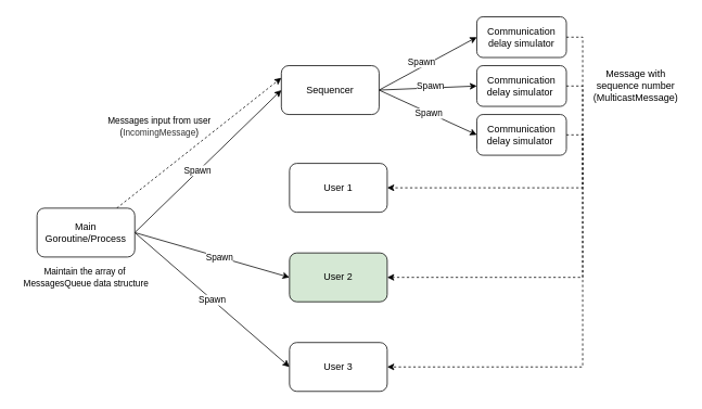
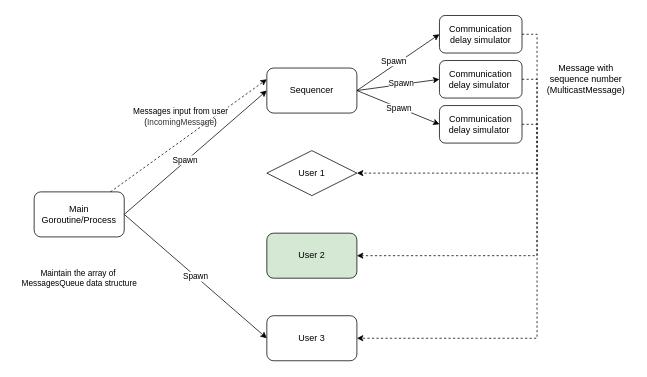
- <mxCell id="15" value="Sequencer" style="rounded=1;whiteSpace=wrap;html=1;" parent="1" vertex="1"><mxGeometry x="345" y="80" width="120" height="60" as="geometry" /></mxCell>
+ <mxCell id="15" value="Sequencer" style="rounded=1;whiteSpace=wrap;html=1;" parent="1" vertex="1"><mxGeometry x="355" y="90" width="120" height="60" as="geometry" /></mxCell>
- <mxCell id="26" value="&lt;span style=&quot;background-color: rgb(255 , 255 , 255)&quot;&gt;Messages input from user&lt;/span&gt;&lt;br&gt;&lt;span style=&quot;background-color: rgb(255 , 255 , 255)&quot;&gt;(&lt;/span&gt;&lt;span style=&quot;box-sizing: border-box ; color: rgb(51 , 51 , 51)&quot;&gt;IncomingMessage&lt;/span&gt;&lt;span style=&quot;background-color: rgb(255 , 255 , 255)&quot;&gt;)&lt;/span&gt;" style="text;html=1;align=center;verticalAlign=middle;resizable=0;points=[];autosize=1;strokeColor=none;fillColor=none;fontSize=11;fontFamily=Helvetica;" vertex="1" parent="1"><mxGeometry x="125" y="140" width="140" height="30" as="geometry" /></mxCell>
+ <mxCell id="26" value="&lt;span style=&quot;background-color: rgb(255 , 255 , 255)&quot;&gt;Messages input from user&lt;/span&gt;&lt;br&gt;&lt;span style=&quot;background-color: rgb(255 , 255 , 255)&quot;&gt;(&lt;/span&gt;&lt;span style=&quot;box-sizing: border-box ; color: rgb(51 , 51 , 51)&quot;&gt;IncomingMessage&lt;/span&gt;&lt;span style=&quot;background-color: rgb(255 , 255 , 255)&quot;&gt;)&lt;/span&gt;" style="text;html=1;align=center;verticalAlign=middle;resizable=0;points=[];autosize=1;strokeColor=none;fillColor=none;fontSize=11;fontFamily=Helvetica;" vertex="1" parent="1"><mxGeometry x="170" y="140" width="140" height="30" as="geometry" /></mxCell>
- <mxCell id="17" value="User 1" style="rounded=1;whiteSpace=wrap;html=1;" parent="1" vertex="1"><mxGeometry x="355" y="200" width="120" height="60" as="geometry" /></mxCell>
+ <mxCell id="17" value="User 1" style="rhombus;whiteSpace=wrap;html=1;" parent="1" vertex="1"><mxGeometry x="355" y="200" width="120" height="60" as="geometry" /></mxCell>
- <mxCell id="2" style="edgeStyle=none;rounded=0;orthogonalLoop=1;jettySize=auto;html=1;entryX=0;entryY=0.5;entryDx=0;entryDy=0;exitX=1;exitY=0.5;exitDx=0;exitDy=0;" parent="1" source="8" target="16" edge="1"><mxGeometry relative="1" as="geometry"><mxPoint x="175" y="300" as="sourcePoint" /></mxGeometry></mxCell>
- <mxCell id="3" value="Spawn" style="edgeLabel;html=1;align=center;verticalAlign=middle;resizable=0;points=[];" parent="2" vertex="1" connectable="0"><mxGeometry x="0.09" relative="1" as="geometry"><mxPoint as="offset" /></mxGeometry></mxCell>
- <mxCell id="27" value="&lt;font style=&quot;font-size: 11px&quot;&gt;Maintain the array of&amp;nbsp;&lt;br&gt;&lt;span style=&quot;box-sizing: border-box&quot;&gt;&lt;span class=&quot;md-plain&quot; style=&quot;box-sizing: border-box&quot;&gt;MessagesQueue data structure&lt;/span&gt;&lt;/span&gt;&lt;/font&gt;" style="text;html=1;align=center;verticalAlign=middle;resizable=0;points=[];autosize=1;strokeColor=none;fillColor=none;fontSize=11;fontFamily=Helvetica;" vertex="1" parent="1"><mxGeometry x="20" y="325" width="170" height="30" as="geometry" /></mxCell>
+ <mxCell id="27" value="&lt;font style=&quot;font-size: 11px&quot;&gt;Maintain the array of&amp;nbsp;&lt;br&gt;&lt;span style=&quot;box-sizing: border-box&quot;&gt;&lt;span class=&quot;md-plain&quot; style=&quot;box-sizing: border-box&quot;&gt;MessagesQueue data structure&lt;/span&gt;&lt;/span&gt;&lt;/font&gt;" style="text;html=1;align=center;verticalAlign=middle;resizable=0;points=[];autosize=1;strokeColor=none;fillColor=none;fontSize=11;fontFamily=Helvetica;" vertex="1" parent="1"><mxGeometry x="20" y="355" width="170" height="30" as="geometry" /></mxCell>
